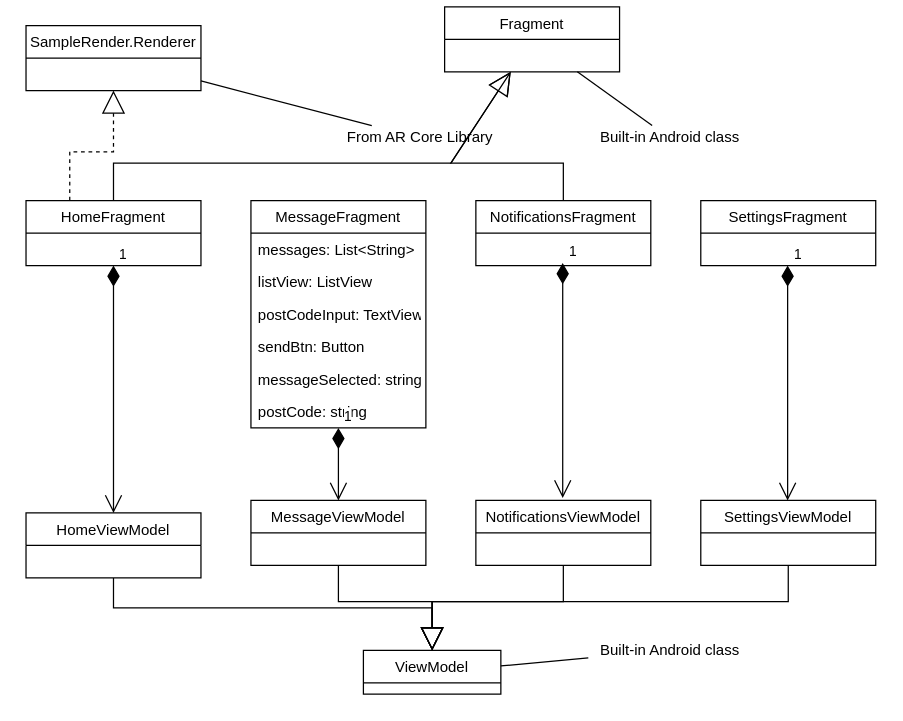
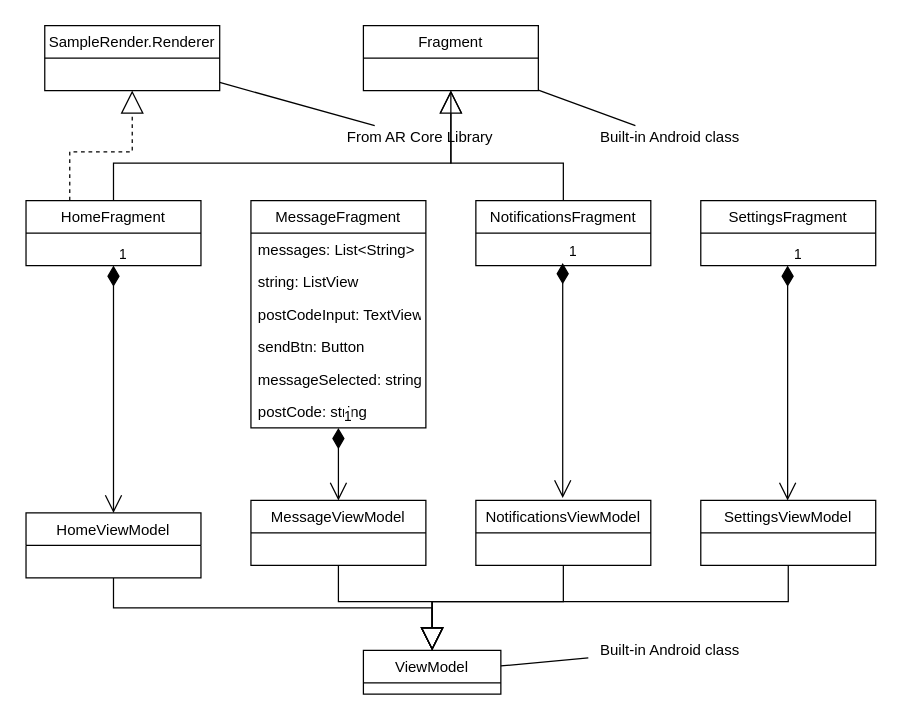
- <mxCell id="2" value="Fragment" style="swimlane;fontStyle=0;childLayout=stackLayout;horizontal=1;startSize=26;fillColor=none;horizontalStack=0;resizeParent=1;resizeParentMax=0;resizeLast=0;collapsible=1;marginBottom=0;" vertex="1" parent="1"><mxGeometry x="355" y="5" width="140" height="52" as="geometry" /></mxCell>
+ <mxCell id="2" value="Fragment" style="swimlane;fontStyle=0;childLayout=stackLayout;horizontal=1;startSize=26;fillColor=none;horizontalStack=0;resizeParent=1;resizeParentMax=0;resizeLast=0;collapsible=1;marginBottom=0;" vertex="1" parent="1"><mxGeometry x="290" y="20" width="140" height="52" as="geometry" /></mxCell>
- <mxCell id="18" value="SampleRender.Renderer" style="swimlane;fontStyle=0;childLayout=stackLayout;horizontal=1;startSize=26;fillColor=none;horizontalStack=0;resizeParent=1;resizeParentMax=0;resizeLast=0;collapsible=1;marginBottom=0;" vertex="1" parent="1"><mxGeometry x="20" y="20" width="140" height="52" as="geometry" /></mxCell>
+ <mxCell id="18" value="SampleRender.Renderer" style="swimlane;fontStyle=0;childLayout=stackLayout;horizontal=1;startSize=26;fillColor=none;horizontalStack=0;resizeParent=1;resizeParentMax=0;resizeLast=0;collapsible=1;marginBottom=0;" vertex="1" parent="1"><mxGeometry x="35" y="20" width="140" height="52" as="geometry" /></mxCell>
- <mxCell id="8" value="listView: ListView" style="text;strokeColor=none;fillColor=none;align=left;verticalAlign=top;spacingLeft=4;spacingRight=4;overflow=hidden;rotatable=0;points=[[0,0.5],[1,0.5]];portConstraint=eastwest;" vertex="1" parent="6"><mxGeometry y="52" width="140" height="26" as="geometry" /></mxCell>
+ <mxCell id="8" value="string: ListView" style="text;strokeColor=none;fillColor=none;align=left;verticalAlign=top;spacingLeft=4;spacingRight=4;overflow=hidden;rotatable=0;points=[[0,0.5],[1,0.5]];portConstraint=eastwest;" vertex="1" parent="6"><mxGeometry y="52" width="140" height="26" as="geometry" /></mxCell>
